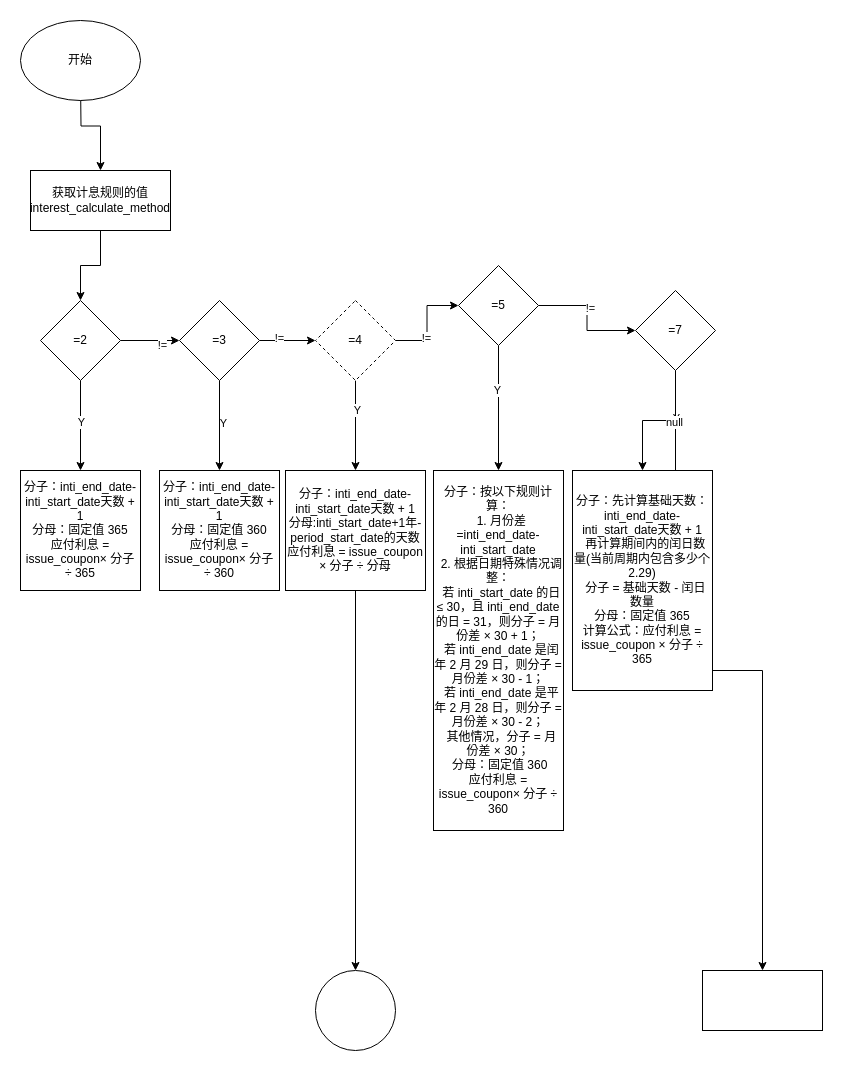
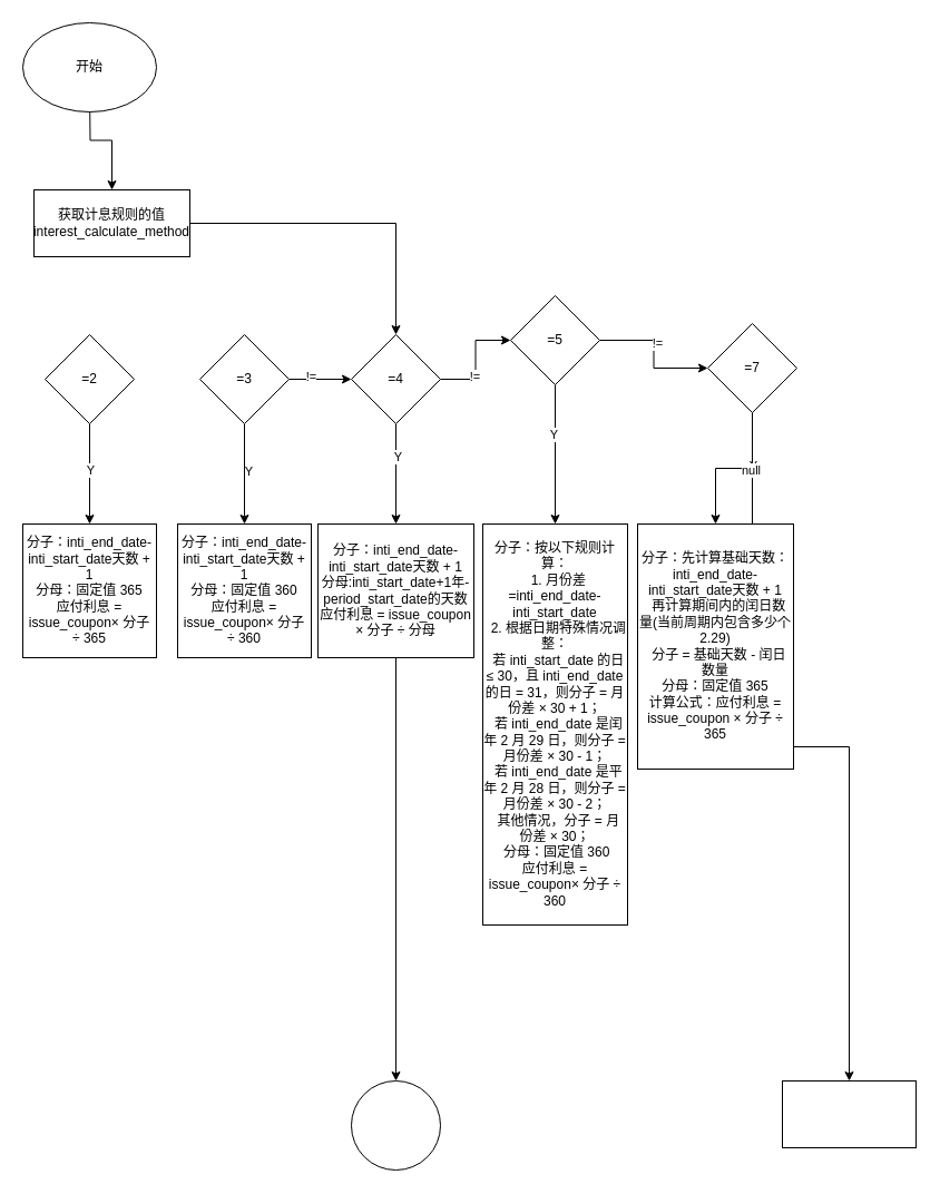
- <mxCell id="4" value="" style="edgeStyle=orthogonalEdgeStyle;rounded=0;orthogonalLoop=1;jettySize=auto;html=1;" edge="1" parent="1" source="5" target="10"><mxGeometry relative="1" as="geometry" /></mxCell>
+ <mxCell id="4" value="" style="edgeStyle=orthogonalEdgeStyle;rounded=0;orthogonalLoop=1;jettySize=auto;html=1;" edge="1" parent="1" source="5" target="22"><mxGeometry relative="1" as="geometry" /></mxCell>
- <mxCell id="6" value="" style="edgeStyle=orthogonalEdgeStyle;rounded=0;orthogonalLoop=1;jettySize=auto;html=1;" edge="1" parent="1" source="10" target="15"><mxGeometry relative="1" as="geometry" /></mxCell>
- <mxCell id="7" value="!=" style="edgeLabel;html=1;align=center;verticalAlign=middle;resizable=0;points=[];" vertex="1" connectable="0" parent="6"><mxGeometry x="0.4" y="-4" relative="1" as="geometry"><mxPoint as="offset" /></mxGeometry></mxCell>
- <mxCell id="22" value="=4" style="rhombus;whiteSpace=wrap;html=1;dashed=1;" vertex="1" parent="1"><mxGeometry x="315" y="300" width="80" height="80" as="geometry" /></mxCell>
+ <mxCell id="22" value="=4" style="rhombus;whiteSpace=wrap;html=1;" vertex="1" parent="1"><mxGeometry x="315" y="300" width="80" height="80" as="geometry" /></mxCell>
